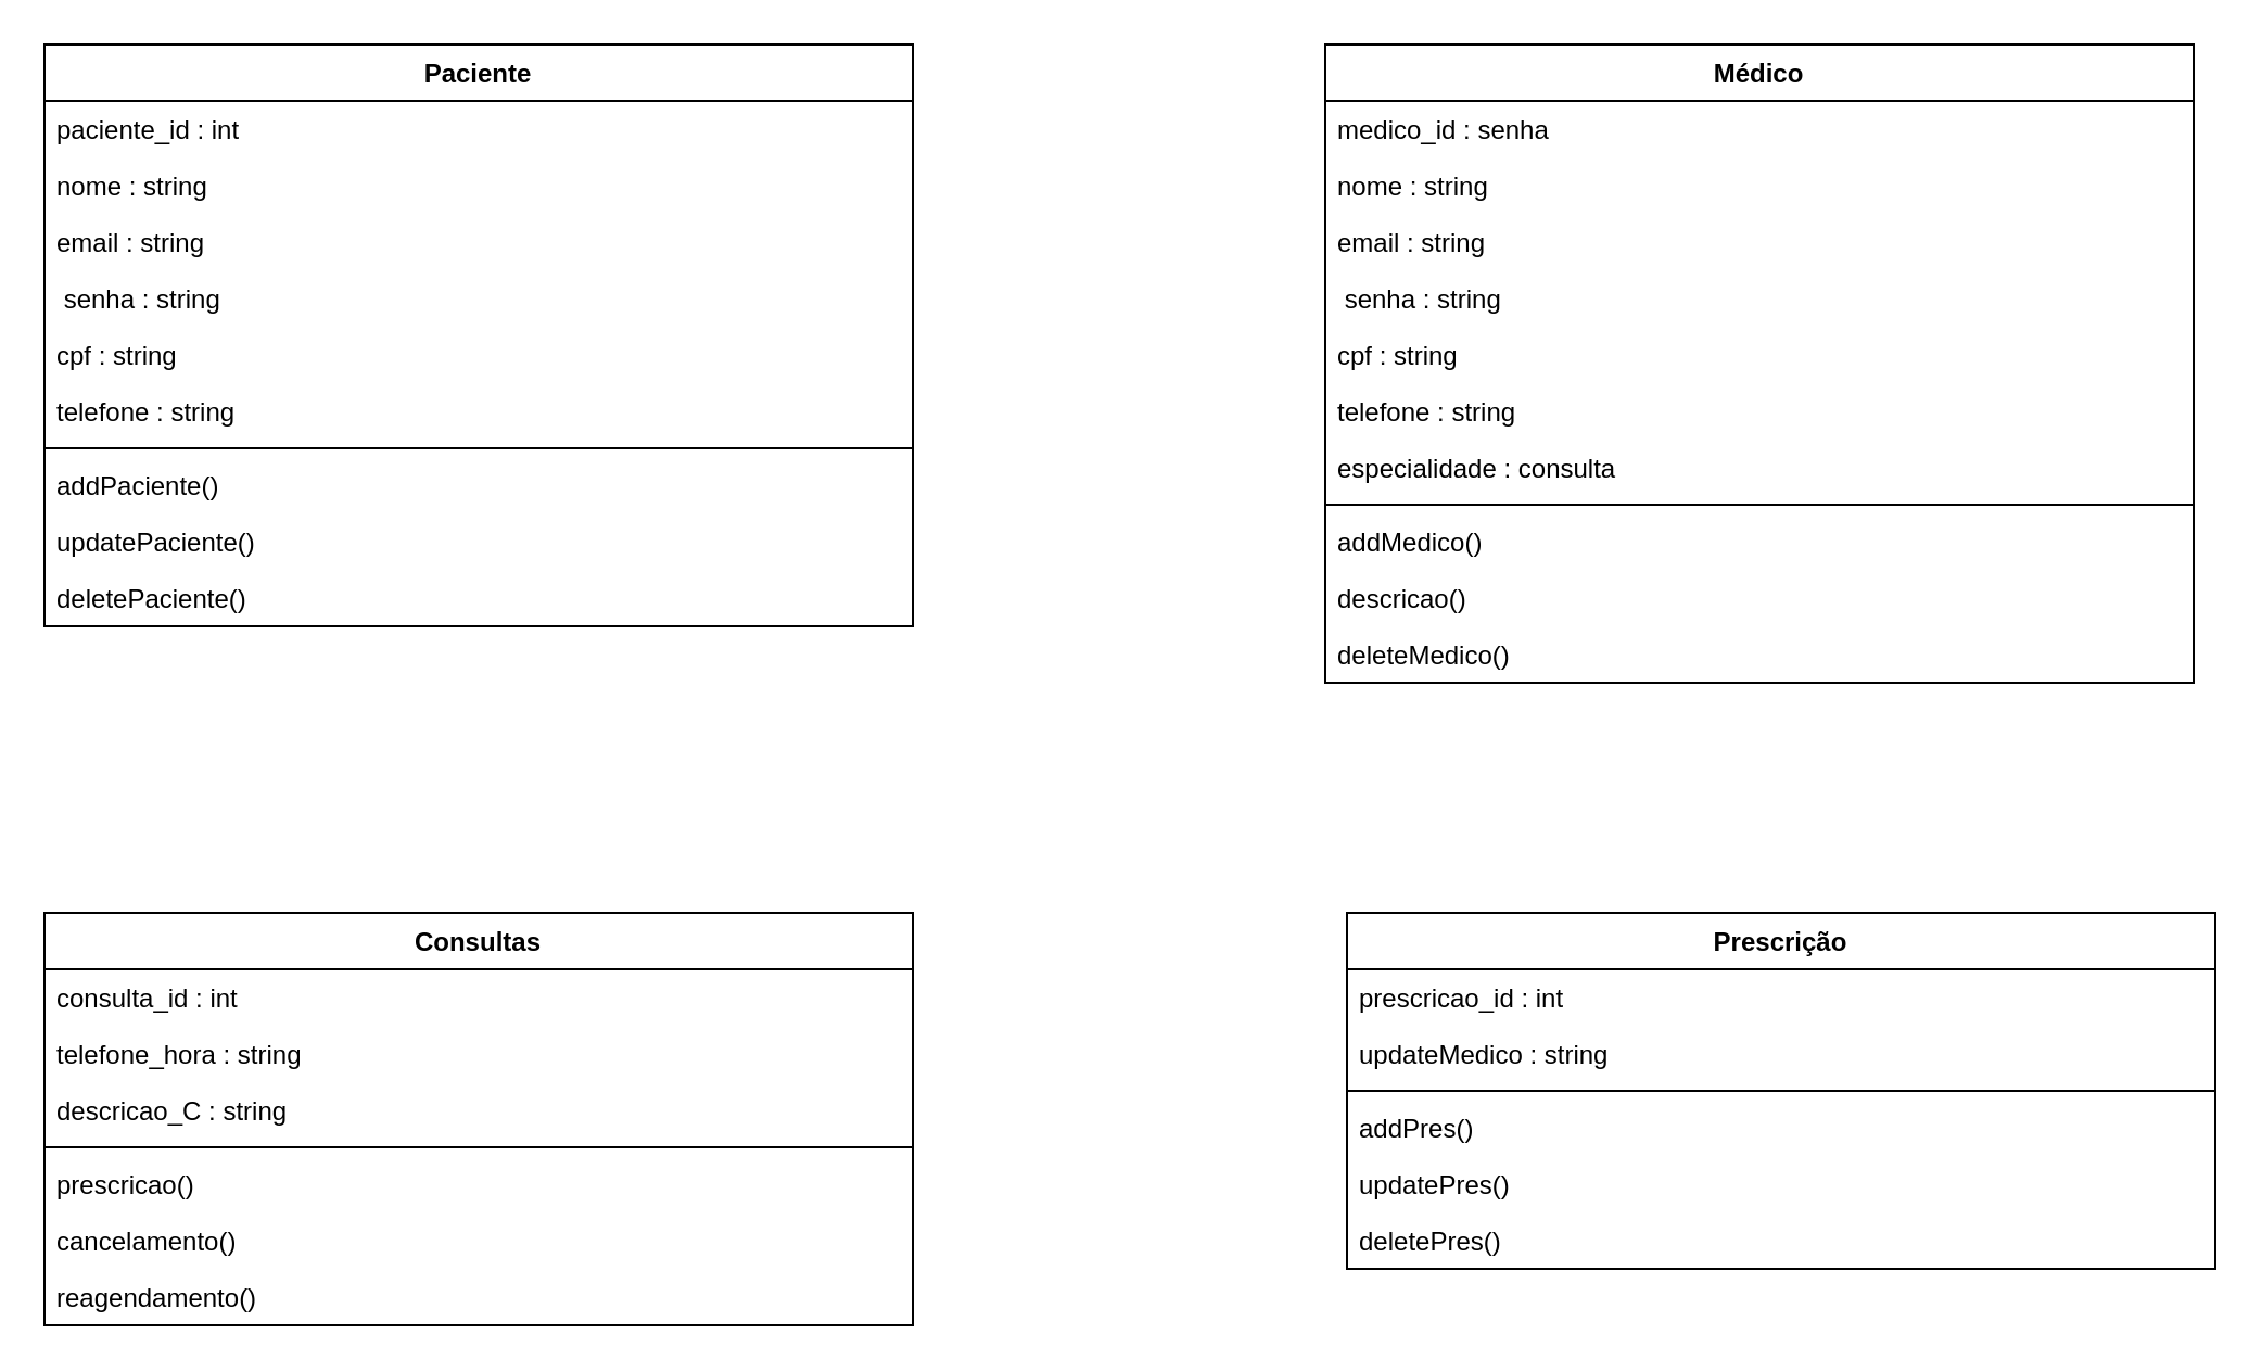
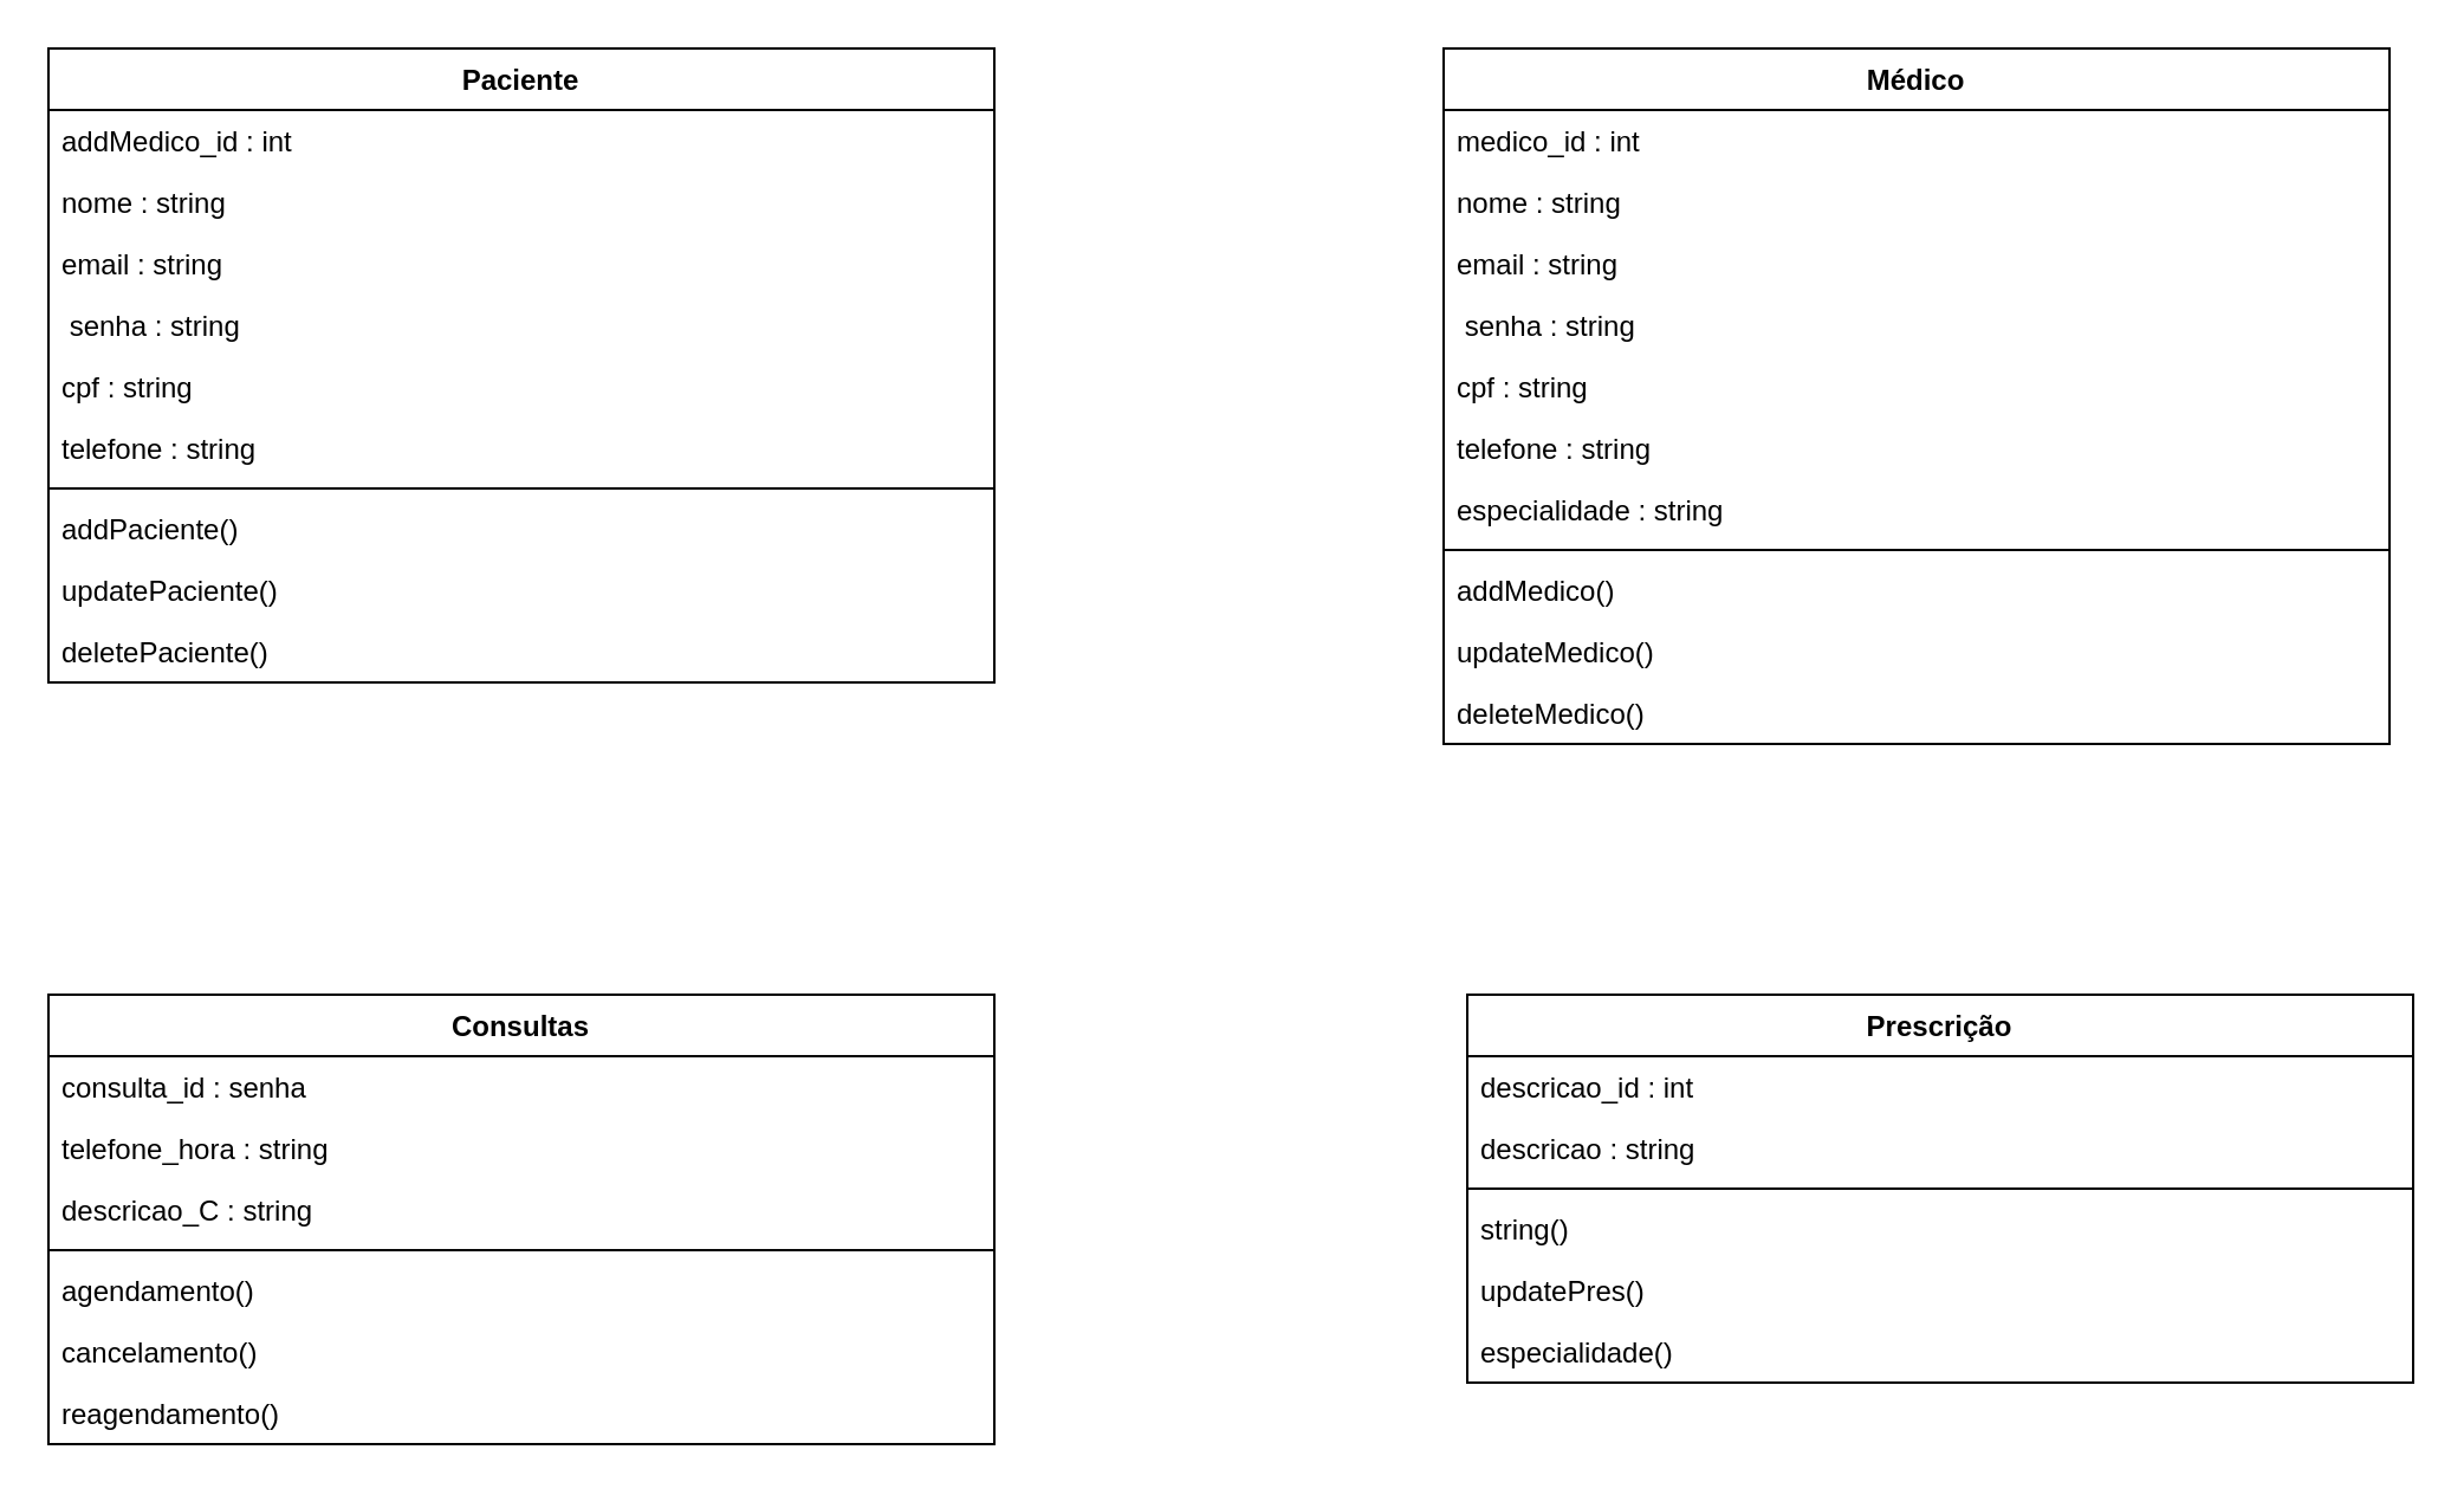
- <mxCell id="15" value="paciente_id : int" style="text;align=left;verticalAlign=top;spacingLeft=4;spacingRight=4;overflow=hidden;rotatable=0;points=[[0,0.5],[1,0.5]];portConstraint=eastwest;" vertex="1" parent="14"><mxGeometry y="26" width="400" height="26" as="geometry" /></mxCell>
+ <mxCell id="15" value="addMedico_id : int" style="text;align=left;verticalAlign=top;spacingLeft=4;spacingRight=4;overflow=hidden;rotatable=0;points=[[0,0.5],[1,0.5]];portConstraint=eastwest;" vertex="1" parent="14"><mxGeometry y="26" width="400" height="26" as="geometry" /></mxCell>
- <mxCell id="3" value="medico_id : senha" style="text;align=left;verticalAlign=top;spacingLeft=4;spacingRight=4;overflow=hidden;rotatable=0;points=[[0,0.5],[1,0.5]];portConstraint=eastwest;" parent="2" vertex="1"><mxGeometry y="26" width="400" height="26" as="geometry" /></mxCell>
+ <mxCell id="3" value="medico_id : int" style="text;align=left;verticalAlign=top;spacingLeft=4;spacingRight=4;overflow=hidden;rotatable=0;points=[[0,0.5],[1,0.5]];portConstraint=eastwest;" parent="2" vertex="1"><mxGeometry y="26" width="400" height="26" as="geometry" /></mxCell>
- <mxCell id="9" value="especialidade : consulta" style="text;align=left;verticalAlign=top;spacingLeft=4;spacingRight=4;overflow=hidden;rotatable=0;points=[[0,0.5],[1,0.5]];portConstraint=eastwest;" parent="2" vertex="1"><mxGeometry y="182" width="400" height="26" as="geometry" /></mxCell>
+ <mxCell id="9" value="especialidade : string" style="text;align=left;verticalAlign=top;spacingLeft=4;spacingRight=4;overflow=hidden;rotatable=0;points=[[0,0.5],[1,0.5]];portConstraint=eastwest;" parent="2" vertex="1"><mxGeometry y="182" width="400" height="26" as="geometry" /></mxCell>
- <mxCell id="12" value="descricao()" style="text;strokeColor=none;fillColor=none;align=left;verticalAlign=top;spacingLeft=4;spacingRight=4;overflow=hidden;rotatable=0;points=[[0,0.5],[1,0.5]];portConstraint=eastwest;whiteSpace=wrap;html=1;" vertex="1" parent="2"><mxGeometry y="242" width="400" height="26" as="geometry" /></mxCell>
+ <mxCell id="12" value="updateMedico()" style="text;strokeColor=none;fillColor=none;align=left;verticalAlign=top;spacingLeft=4;spacingRight=4;overflow=hidden;rotatable=0;points=[[0,0.5],[1,0.5]];portConstraint=eastwest;whiteSpace=wrap;html=1;" vertex="1" parent="2"><mxGeometry y="242" width="400" height="26" as="geometry" /></mxCell>
- <mxCell id="26" value="consulta_id : int" style="text;align=left;verticalAlign=top;spacingLeft=4;spacingRight=4;overflow=hidden;rotatable=0;points=[[0,0.5],[1,0.5]];portConstraint=eastwest;" vertex="1" parent="25"><mxGeometry y="26" width="400" height="26" as="geometry" /></mxCell>
+ <mxCell id="26" value="consulta_id : senha" style="text;align=left;verticalAlign=top;spacingLeft=4;spacingRight=4;overflow=hidden;rotatable=0;points=[[0,0.5],[1,0.5]];portConstraint=eastwest;" vertex="1" parent="25"><mxGeometry y="26" width="400" height="26" as="geometry" /></mxCell>
- <mxCell id="34" value="prescricao_id : int" style="text;align=left;verticalAlign=top;spacingLeft=4;spacingRight=4;overflow=hidden;rotatable=0;points=[[0,0.5],[1,0.5]];portConstraint=eastwest;" vertex="1" parent="33"><mxGeometry y="26" width="400" height="26" as="geometry" /></mxCell>
+ <mxCell id="34" value="descricao_id : int" style="text;align=left;verticalAlign=top;spacingLeft=4;spacingRight=4;overflow=hidden;rotatable=0;points=[[0,0.5],[1,0.5]];portConstraint=eastwest;" vertex="1" parent="33"><mxGeometry y="26" width="400" height="26" as="geometry" /></mxCell>
- <mxCell id="35" value="updateMedico : string" style="text;align=left;verticalAlign=top;spacingLeft=4;spacingRight=4;overflow=hidden;rotatable=0;points=[[0,0.5],[1,0.5]];portConstraint=eastwest;rounded=0;shadow=0;html=0;" vertex="1" parent="33"><mxGeometry y="52" width="400" height="26" as="geometry" /></mxCell>
+ <mxCell id="35" value="descricao : string" style="text;align=left;verticalAlign=top;spacingLeft=4;spacingRight=4;overflow=hidden;rotatable=0;points=[[0,0.5],[1,0.5]];portConstraint=eastwest;rounded=0;shadow=0;html=0;" vertex="1" parent="33"><mxGeometry y="52" width="400" height="26" as="geometry" /></mxCell>
- <mxCell id="37" value="addPres()" style="text;strokeColor=none;fillColor=none;align=left;verticalAlign=top;spacingLeft=4;spacingRight=4;overflow=hidden;rotatable=0;points=[[0,0.5],[1,0.5]];portConstraint=eastwest;whiteSpace=wrap;html=1;" vertex="1" parent="33"><mxGeometry y="86" width="400" height="26" as="geometry" /></mxCell>
+ <mxCell id="37" value="string()" style="text;strokeColor=none;fillColor=none;align=left;verticalAlign=top;spacingLeft=4;spacingRight=4;overflow=hidden;rotatable=0;points=[[0,0.5],[1,0.5]];portConstraint=eastwest;whiteSpace=wrap;html=1;" vertex="1" parent="33"><mxGeometry y="86" width="400" height="26" as="geometry" /></mxCell>
- <mxCell id="30" value="prescricao()" style="text;strokeColor=none;fillColor=none;align=left;verticalAlign=top;spacingLeft=4;spacingRight=4;overflow=hidden;rotatable=0;points=[[0,0.5],[1,0.5]];portConstraint=eastwest;whiteSpace=wrap;html=1;" vertex="1" parent="25"><mxGeometry y="112" width="400" height="26" as="geometry" /></mxCell>
+ <mxCell id="30" value="agendamento()" style="text;strokeColor=none;fillColor=none;align=left;verticalAlign=top;spacingLeft=4;spacingRight=4;overflow=hidden;rotatable=0;points=[[0,0.5],[1,0.5]];portConstraint=eastwest;whiteSpace=wrap;html=1;" vertex="1" parent="25"><mxGeometry y="112" width="400" height="26" as="geometry" /></mxCell>
- <mxCell id="39" value="deletePres()" style="text;strokeColor=none;fillColor=none;align=left;verticalAlign=top;spacingLeft=4;spacingRight=4;overflow=hidden;rotatable=0;points=[[0,0.5],[1,0.5]];portConstraint=eastwest;whiteSpace=wrap;html=1;" vertex="1" parent="33"><mxGeometry y="138" width="400" height="26" as="geometry" /></mxCell>
+ <mxCell id="39" value="especialidade()" style="text;strokeColor=none;fillColor=none;align=left;verticalAlign=top;spacingLeft=4;spacingRight=4;overflow=hidden;rotatable=0;points=[[0,0.5],[1,0.5]];portConstraint=eastwest;whiteSpace=wrap;html=1;" vertex="1" parent="33"><mxGeometry y="138" width="400" height="26" as="geometry" /></mxCell>
